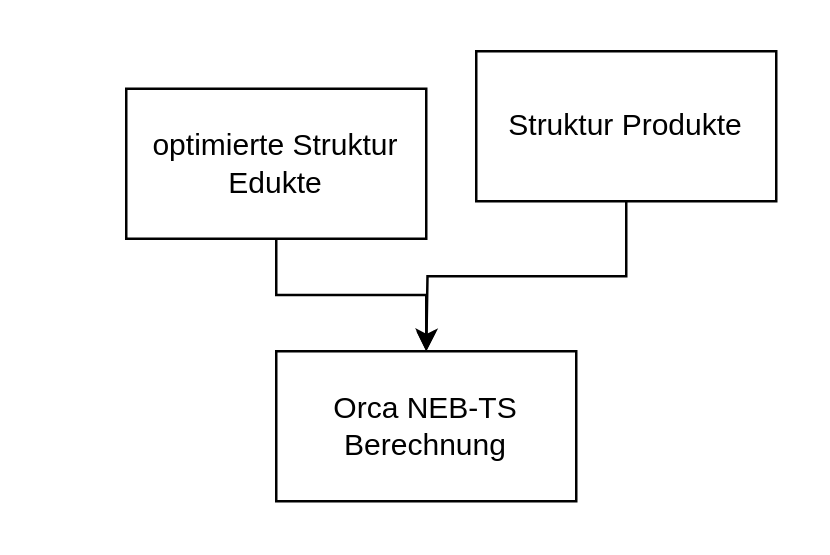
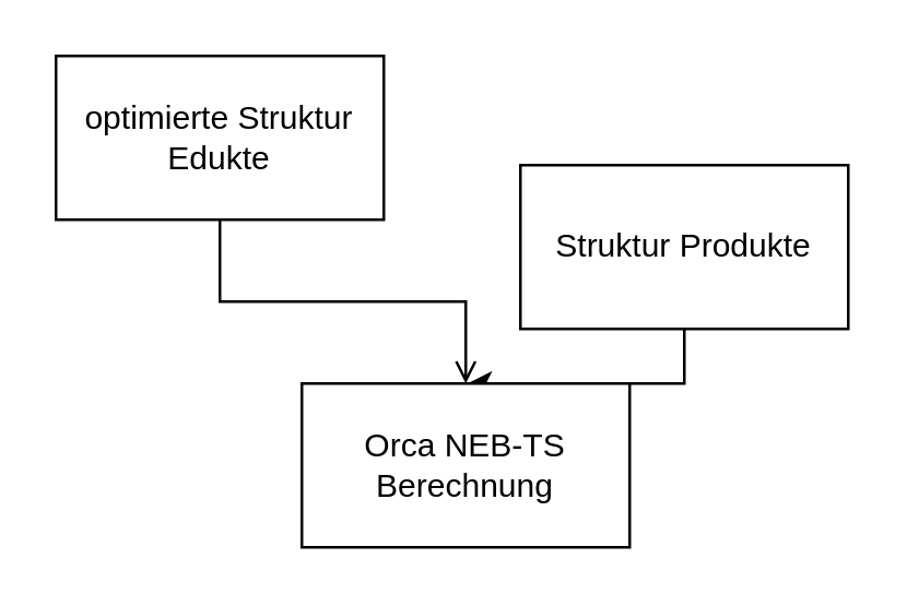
- <mxCell id="3" value="Struktur Produkte" style="rounded=0;whiteSpace=wrap;html=1;" vertex="1" parent="1"><mxGeometry x="190" y="20" width="120" height="60" as="geometry" /></mxCell>
+ <mxCell id="3" value="Struktur Produkte" style="rounded=0;whiteSpace=wrap;html=1;" vertex="1" parent="1"><mxGeometry x="190" y="60" width="120" height="60" as="geometry" /></mxCell>
- <mxCell id="5" value="optimierte Struktur Edukte" style="rounded=0;whiteSpace=wrap;html=1;" vertex="1" parent="1"><mxGeometry x="50" y="35" width="120" height="60" as="geometry" /></mxCell>
+ <mxCell id="5" value="optimierte Struktur Edukte" style="rounded=0;whiteSpace=wrap;html=1;" vertex="1" parent="1"><mxGeometry x="20" y="20" width="120" height="60" as="geometry" /></mxCell>
